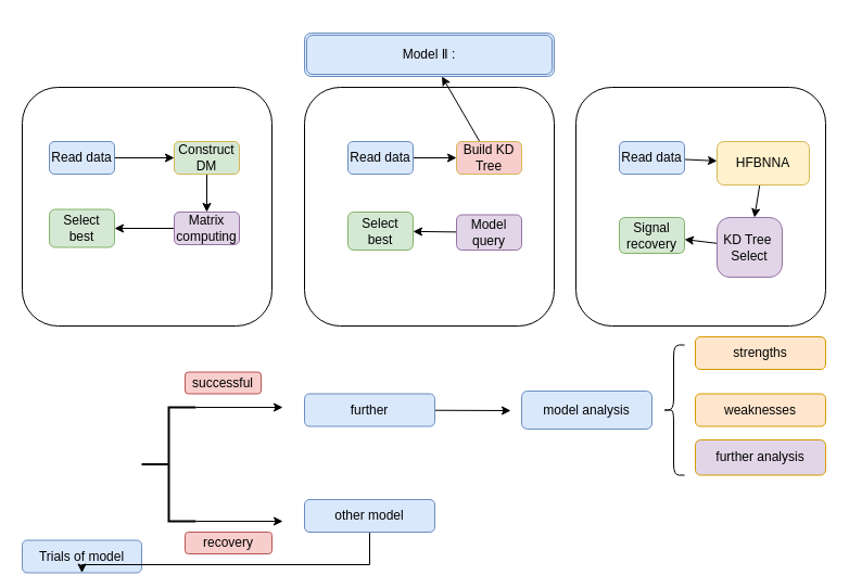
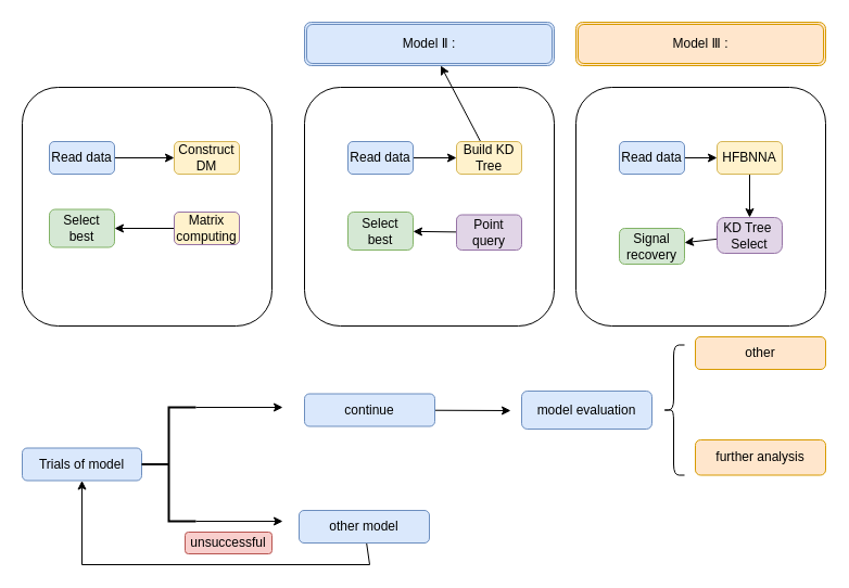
+ <mxCell id="18" value="Model Ⅲ :" style="shape=ext;double=1;rounded=1;whiteSpace=wrap;html=1;fillColor=#ffe6cc;strokeColor=#d79b00;" parent="1" vertex="1"><mxGeometry x="530" y="20" width="230" height="40" as="geometry" /></mxCell>
- <mxCell id="17" value="Model Ⅱ :" style="shape=ext;double=1;rounded=1;whiteSpace=wrap;html=1;fillColor=#dae8fc;strokeColor=#6c8ebf;" parent="1" vertex="1"><mxGeometry x="280" y="30" width="230" height="40" as="geometry" /></mxCell>
+ <mxCell id="17" value="Model Ⅱ :" style="shape=ext;double=1;rounded=1;whiteSpace=wrap;html=1;fillColor=#dae8fc;strokeColor=#6c8ebf;" parent="1" vertex="1"><mxGeometry x="280" y="20" width="230" height="40" as="geometry" /></mxCell>
- <mxCell id="26" value="Construct DM" style="rounded=1;whiteSpace=wrap;html=1;fillColor=#d5e8d4;strokeColor=#d6b656;" vertex="1" parent="1"><mxGeometry x="160" y="130" width="60" height="30" as="geometry" /></mxCell>
+ <mxCell id="26" value="Construct DM" style="rounded=1;whiteSpace=wrap;html=1;fillColor=#fff2cc;strokeColor=#d6b656;" vertex="1" parent="1"><mxGeometry x="160" y="130" width="60" height="30" as="geometry" /></mxCell>
- <mxCell id="33" value="Build KD Tree" style="rounded=1;whiteSpace=wrap;html=1;fillColor=#f8cecc;strokeColor=#d6b656;" vertex="1" parent="1"><mxGeometry x="420" y="130" width="60" height="30" as="geometry" /></mxCell>
+ <mxCell id="33" value="Build KD Tree" style="rounded=1;whiteSpace=wrap;html=1;fillColor=#fff2cc;strokeColor=#d6b656;" vertex="1" parent="1"><mxGeometry x="420" y="130" width="60" height="30" as="geometry" /></mxCell>
- <mxCell id="40" value="HFBNNA" style="rounded=1;whiteSpace=wrap;html=1;fillColor=#fff2cc;strokeColor=#d6b656;" vertex="1" parent="1"><mxGeometry x="660" y="130" width="85" height="40" as="geometry" /></mxCell>
+ <mxCell id="40" value="HFBNNA" style="rounded=1;whiteSpace=wrap;html=1;fillColor=#fff2cc;strokeColor=#d6b656;" vertex="1" parent="1"><mxGeometry x="660" y="130" width="60" height="30" as="geometry" /></mxCell>
- <mxCell id="25" value="" style="edgeStyle=none;html=1;" edge="1" parent="1" source="26" target="28"><mxGeometry relative="1" as="geometry" /></mxCell>
- <mxCell id="28" value="Matrix computing" style="rounded=1;whiteSpace=wrap;html=1;fillColor=#e1d5e7;strokeColor=#9673a6;" vertex="1" parent="1"><mxGeometry x="160" y="195" width="60" height="30" as="geometry" /></mxCell>
+ <mxCell id="28" value="Matrix computing" style="rounded=1;whiteSpace=wrap;html=1;fillColor=#fff2cc;strokeColor=#9673a6;" vertex="1" parent="1"><mxGeometry x="160" y="195" width="60" height="30" as="geometry" /></mxCell>
- <mxCell id="35" value="Model query" style="rounded=1;whiteSpace=wrap;html=1;fillColor=#e1d5e7;strokeColor=#9673a6;" vertex="1" parent="1"><mxGeometry x="420" y="197.5" width="60" height="32.5" as="geometry" /></mxCell>
+ <mxCell id="35" value="Point query" style="rounded=1;whiteSpace=wrap;html=1;fillColor=#e1d5e7;strokeColor=#9673a6;" vertex="1" parent="1"><mxGeometry x="420" y="197.5" width="60" height="32.5" as="geometry" /></mxCell>
- <mxCell id="43" value="Signal recovery" style="rounded=1;whiteSpace=wrap;html=1;fillColor=#d5e8d4;strokeColor=#82b366;" vertex="1" parent="1"><mxGeometry x="570" y="200" width="60" height="33" as="geometry" /></mxCell>
+ <mxCell id="43" value="Signal recovery" style="rounded=1;whiteSpace=wrap;html=1;fillColor=#d5e8d4;strokeColor=#82b366;" vertex="1" parent="1"><mxGeometry x="570" y="210" width="60" height="33" as="geometry" /></mxCell>
- <mxCell id="42" value="KD Tree&amp;nbsp;&lt;br&gt;Select" style="rounded=1;whiteSpace=wrap;html=1;arcSize=21;fillColor=#e1d5e7;strokeColor=#9673a6;" vertex="1" parent="1"><mxGeometry x="660" y="200" width="60" height="55" as="geometry" /></mxCell>
+ <mxCell id="42" value="KD Tree&amp;nbsp;&lt;br&gt;Select" style="rounded=1;whiteSpace=wrap;html=1;arcSize=21;fillColor=#e1d5e7;strokeColor=#9673a6;" vertex="1" parent="1"><mxGeometry x="660" y="200" width="60" height="33" as="geometry" /></mxCell>
- <mxCell id="14" value="strengths" style="rounded=1;whiteSpace=wrap;html=1;fillColor=#ffe6cc;strokeColor=#d79b00;" parent="1" vertex="1"><mxGeometry x="640" y="310" width="120" height="30" as="geometry" /></mxCell>
+ <mxCell id="14" value="other" style="rounded=1;whiteSpace=wrap;html=1;fillColor=#ffe6cc;strokeColor=#d79b00;" parent="1" vertex="1"><mxGeometry x="640" y="310" width="120" height="30" as="geometry" /></mxCell>
- <mxCell id="6" value="successful" style="rounded=1;whiteSpace=wrap;html=1;fillColor=#f8cecc;strokeColor=#b85450;" parent="1" vertex="1"><mxGeometry x="170" y="342.5" width="70" height="20" as="geometry" /></mxCell>
- <mxCell id="15" value="weaknesses" style="rounded=1;whiteSpace=wrap;html=1;fillColor=#ffe6cc;strokeColor=#d79b00;" parent="1" vertex="1"><mxGeometry x="640" y="362.5" width="120" height="30" as="geometry" /></mxCell>
- <mxCell id="9" value="further" style="rounded=1;whiteSpace=wrap;html=1;fillColor=#dae8fc;strokeColor=#6c8ebf;" parent="1" vertex="1"><mxGeometry x="280" y="362.5" width="120" height="30" as="geometry" /></mxCell>
+ <mxCell id="9" value="continue" style="rounded=1;whiteSpace=wrap;html=1;fillColor=#dae8fc;strokeColor=#6c8ebf;" parent="1" vertex="1"><mxGeometry x="280" y="362.5" width="120" height="30" as="geometry" /></mxCell>
- <mxCell id="12" value="model analysis" style="rounded=1;whiteSpace=wrap;html=1;fillColor=#dae8fc;strokeColor=#6c8ebf;" parent="1" vertex="1"><mxGeometry x="480" y="360" width="120" height="35" as="geometry" /></mxCell>
+ <mxCell id="12" value="model evaluation" style="rounded=1;whiteSpace=wrap;html=1;fillColor=#dae8fc;strokeColor=#6c8ebf;" parent="1" vertex="1"><mxGeometry x="480" y="360" width="120" height="35" as="geometry" /></mxCell>
- <mxCell id="16" value="further analysis" style="rounded=1;whiteSpace=wrap;html=1;fillColor=#e1d5e7;strokeColor=#d79b00;" parent="1" vertex="1"><mxGeometry x="640" y="405" width="120" height="32.5" as="geometry" /></mxCell>
+ <mxCell id="16" value="further analysis" style="rounded=1;whiteSpace=wrap;html=1;fillColor=#ffe6cc;strokeColor=#d79b00;" parent="1" vertex="1"><mxGeometry x="640" y="405" width="120" height="32.5" as="geometry" /></mxCell>
- <mxCell id="11" value="other model" style="rounded=1;whiteSpace=wrap;html=1;fillColor=#dae8fc;strokeColor=#6c8ebf;" parent="1" vertex="1"><mxGeometry x="280" y="460" width="120" height="30" as="geometry" /></mxCell>
+ <mxCell id="11" value="other model" style="rounded=1;whiteSpace=wrap;html=1;fillColor=#dae8fc;strokeColor=#6c8ebf;" parent="1" vertex="1"><mxGeometry x="275" y="470" width="120" height="30" as="geometry" /></mxCell>
- <mxCell id="7" value="recovery" style="rounded=1;whiteSpace=wrap;html=1;fillColor=#f8cecc;strokeColor=#b85450;" parent="1" vertex="1"><mxGeometry x="170" y="490" width="80" height="20" as="geometry" /></mxCell>
+ <mxCell id="7" value="unsuccessful" style="rounded=1;whiteSpace=wrap;html=1;fillColor=#f8cecc;strokeColor=#b85450;" parent="1" vertex="1"><mxGeometry x="170" y="490" width="80" height="20" as="geometry" /></mxCell>
- <mxCell id="2" value="Trials of model" style="rounded=1;whiteSpace=wrap;html=1;fillColor=#dae8fc;strokeColor=#6c8ebf;" parent="1" vertex="1"><mxGeometry x="20" y="497.5" width="110" height="30" as="geometry" /></mxCell>
+ <mxCell id="2" value="Trials of model" style="rounded=1;whiteSpace=wrap;html=1;fillColor=#dae8fc;strokeColor=#6c8ebf;" parent="1" vertex="1"><mxGeometry x="20" y="412.5" width="110" height="30" as="geometry" /></mxCell>
